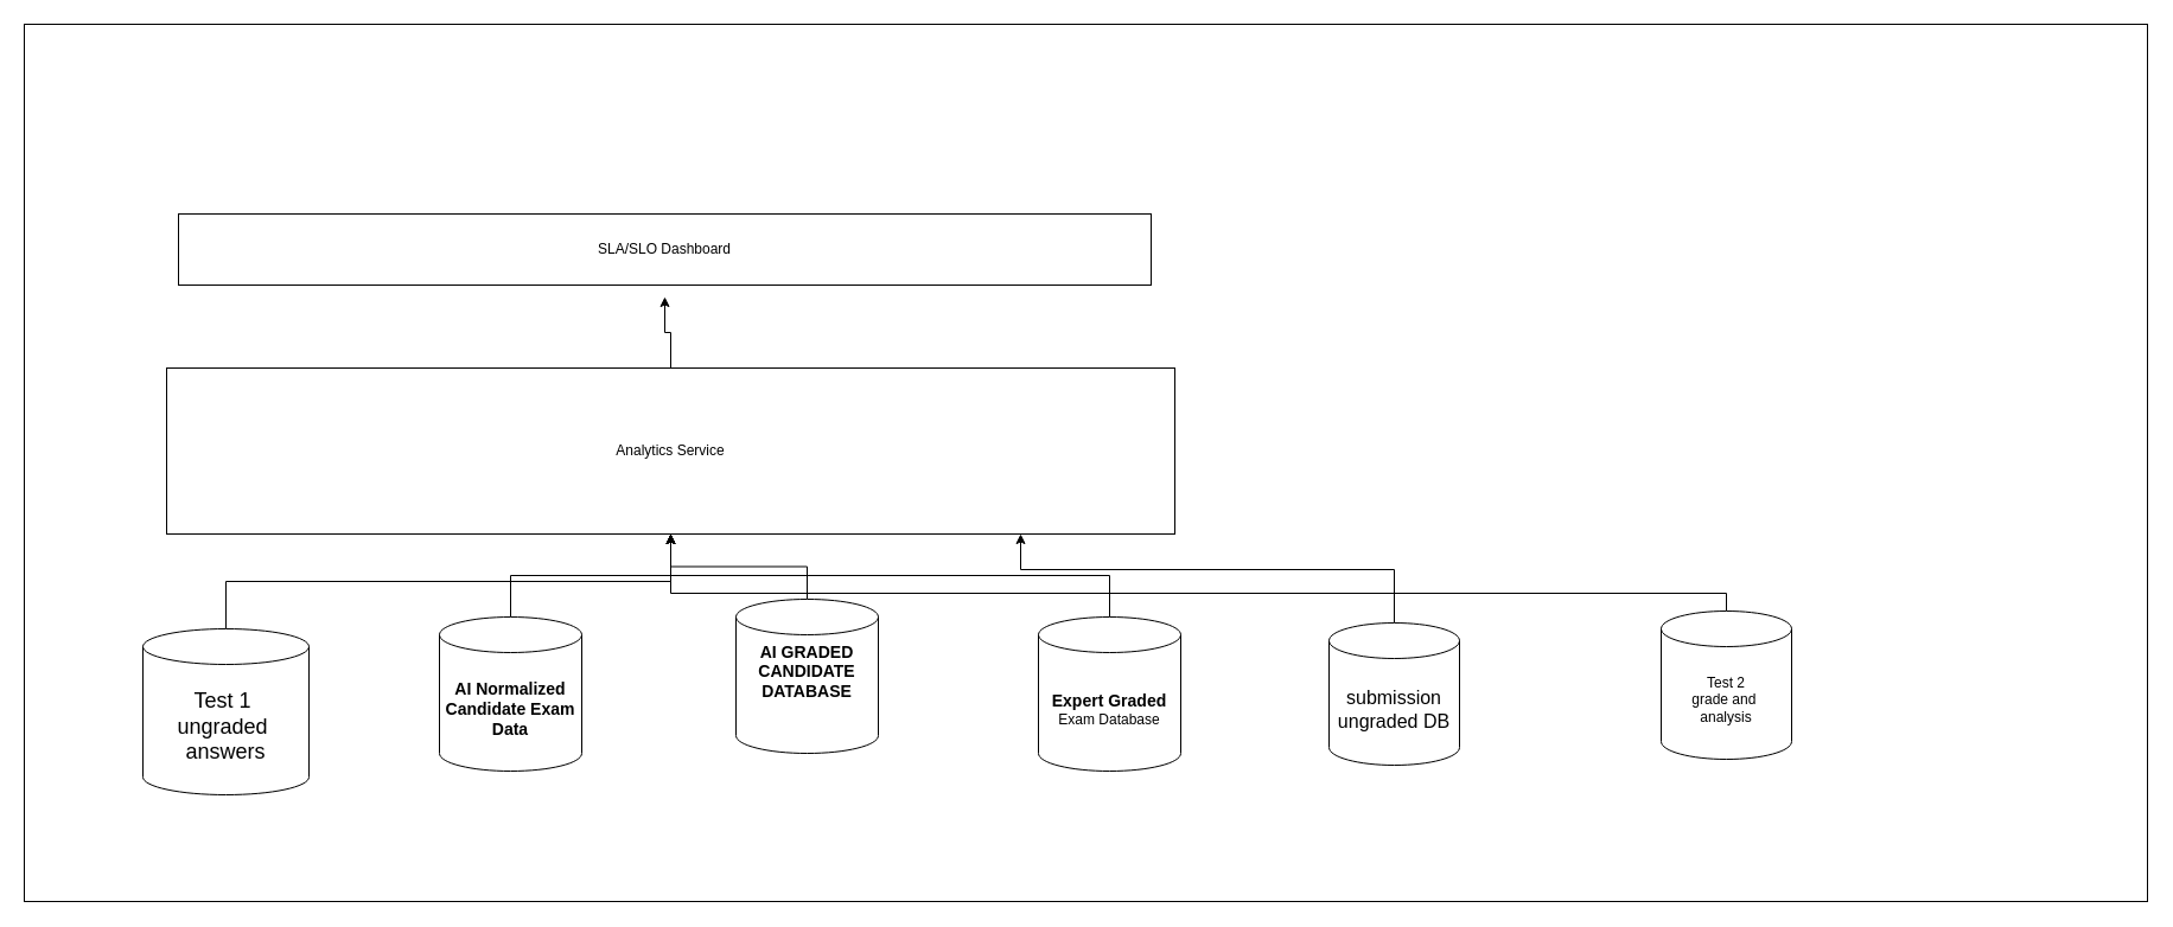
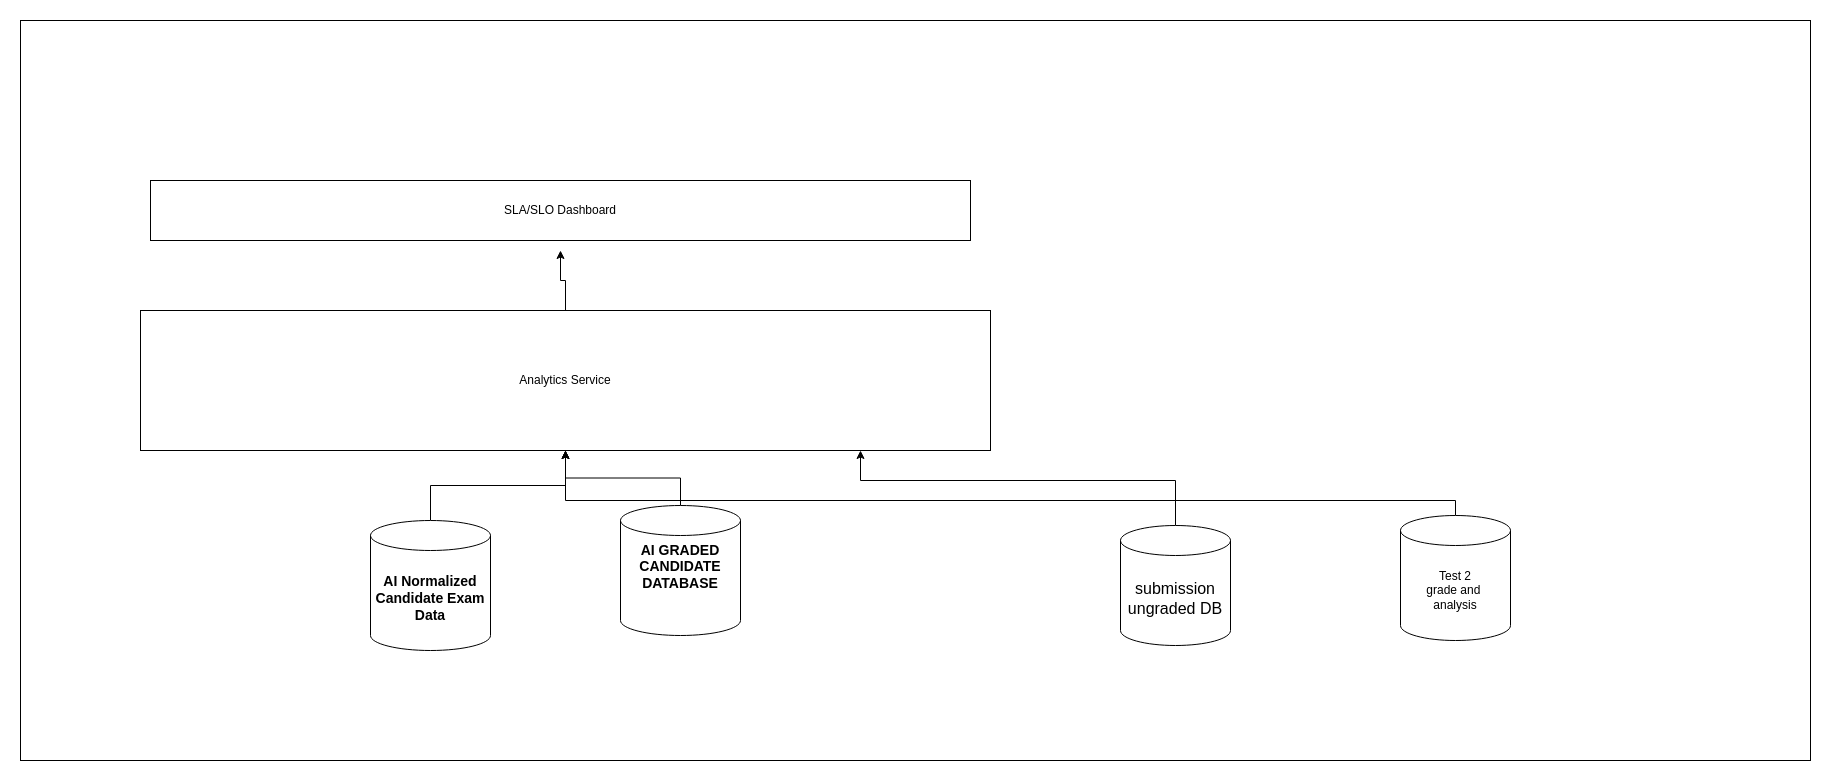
- <mxCell id="7" style="edgeStyle=orthogonalEdgeStyle;rounded=0;orthogonalLoop=1;jettySize=auto;html=1;entryX=0.5;entryY=1;entryDx=0;entryDy=0;" edge="1" parent="1" source="8" target="12"><mxGeometry relative="1" as="geometry" /></mxCell>
- <mxCell id="9" style="edgeStyle=orthogonalEdgeStyle;rounded=0;orthogonalLoop=1;jettySize=auto;html=1;" edge="1" parent="1" source="10" target="12"><mxGeometry relative="1" as="geometry" /></mxCell>
- <mxCell id="8" value="&lt;span style=&quot;font-size: 14px;&quot;&gt;&lt;b&gt;Expert Graded&lt;br&gt;&lt;/b&gt;&lt;/span&gt;Exam Database" style="shape=cylinder3;whiteSpace=wrap;html=1;boundedLbl=1;backgroundOutline=1;size=15;strokeColor=default;align=center;verticalAlign=middle;fontFamily=Helvetica;fontSize=12;fontColor=default;fillColor=default;" vertex="1" parent="1"><mxGeometry x="875" y="520" width="120" height="130" as="geometry" /></mxCell>
- <mxCell id="10" value="&lt;div style=&quot;font-size: 18px;&quot;&gt;&lt;font style=&quot;font-size: 18px;&quot;&gt;Test 1&amp;nbsp;&lt;/font&gt;&lt;/div&gt;&lt;div style=&quot;font-size: 18px;&quot;&gt;&lt;font style=&quot;font-size: 18px;&quot;&gt;ungraded&amp;nbsp;&lt;/font&gt;&lt;/div&gt;&lt;div style=&quot;font-size: 18px;&quot;&gt;&lt;font style=&quot;font-size: 18px;&quot;&gt;answers&lt;/font&gt;&lt;/div&gt;" style="shape=cylinder3;whiteSpace=wrap;html=1;boundedLbl=1;backgroundOutline=1;size=15;" vertex="1" parent="1"><mxGeometry x="120" y="530" width="140" height="140" as="geometry" /></mxCell>
